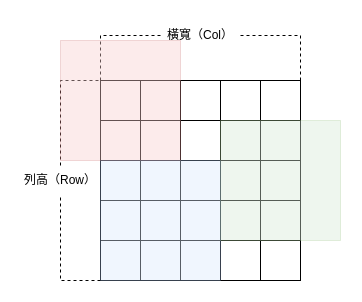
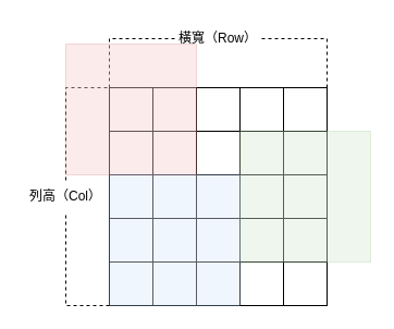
- <mxCell id="30" value="橫寬（Col）" style="text;html=1;strokeColor=none;fillColor=none;align=center;verticalAlign=middle;whiteSpace=wrap;rounded=0;" parent="1" vertex="1"><mxGeometry x="160" y="20" width="80" height="30" as="geometry" /></mxCell>
+ <mxCell id="30" value="橫寬（Row）" style="text;html=1;strokeColor=none;fillColor=none;align=center;verticalAlign=middle;whiteSpace=wrap;rounded=0;" parent="1" vertex="1"><mxGeometry x="160" y="20" width="80" height="30" as="geometry" /></mxCell>
- <mxCell id="28" value="列高（Row）" style="text;html=1;strokeColor=none;fillColor=none;align=center;verticalAlign=middle;whiteSpace=wrap;rounded=0;" parent="1" vertex="1"><mxGeometry x="20" y="165" width="80" height="30" as="geometry" /></mxCell>
+ <mxCell id="28" value="列高（Col）" style="text;html=1;strokeColor=none;fillColor=none;align=center;verticalAlign=middle;whiteSpace=wrap;rounded=0;" parent="1" vertex="1"><mxGeometry x="20" y="165" width="80" height="30" as="geometry" /></mxCell>
